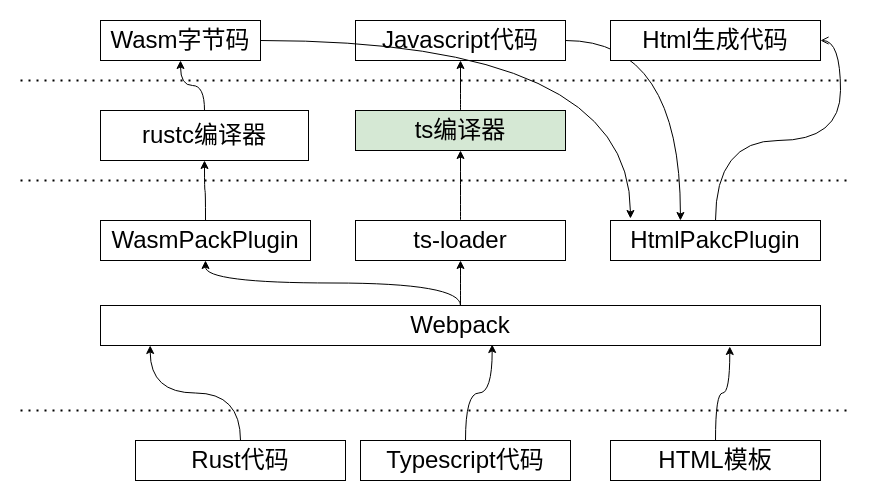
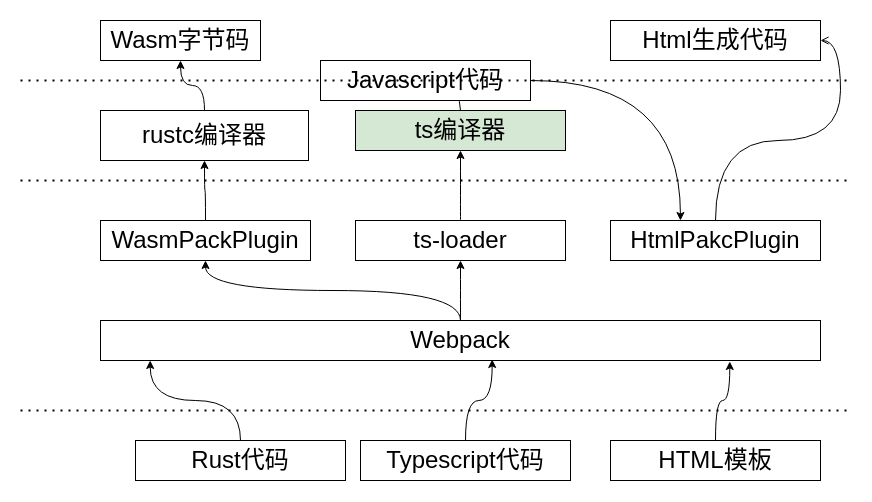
- <mxCell id="22" value="&lt;span style=&quot;font-size: 24px&quot;&gt;Javascript代码&lt;/span&gt;" style="rounded=0;whiteSpace=wrap;html=1;" vertex="1" parent="1"><mxGeometry x="355" y="20" width="210" height="40" as="geometry" /></mxCell>
+ <mxCell id="22" value="&lt;span style=&quot;font-size: 24px&quot;&gt;Javascript代码&lt;/span&gt;" style="rounded=0;whiteSpace=wrap;html=1;" vertex="1" parent="1"><mxGeometry x="320" y="60" width="210" height="40" as="geometry" /></mxCell>
- <mxCell id="23" style="edgeStyle=orthogonalEdgeStyle;curved=1;rounded=0;orthogonalLoop=1;jettySize=auto;html=1;entryX=0.095;entryY=-0.05;entryDx=0;entryDy=0;entryPerimeter=0;" edge="1" parent="1" source="24" target="18"><mxGeometry relative="1" as="geometry" /></mxCell>
- <mxCell id="8" value="&lt;font style=&quot;font-size: 24px&quot;&gt;Webpack&lt;/font&gt;" style="rounded=0;whiteSpace=wrap;html=1;" vertex="1" parent="1"><mxGeometry x="100" y="305" width="720" height="40" as="geometry" /></mxCell>
+ <mxCell id="8" value="&lt;font style=&quot;font-size: 24px&quot;&gt;Webpack&lt;/font&gt;" style="rounded=0;whiteSpace=wrap;html=1;" vertex="1" parent="1"><mxGeometry x="100" y="320" width="720" height="40" as="geometry" /></mxCell>
